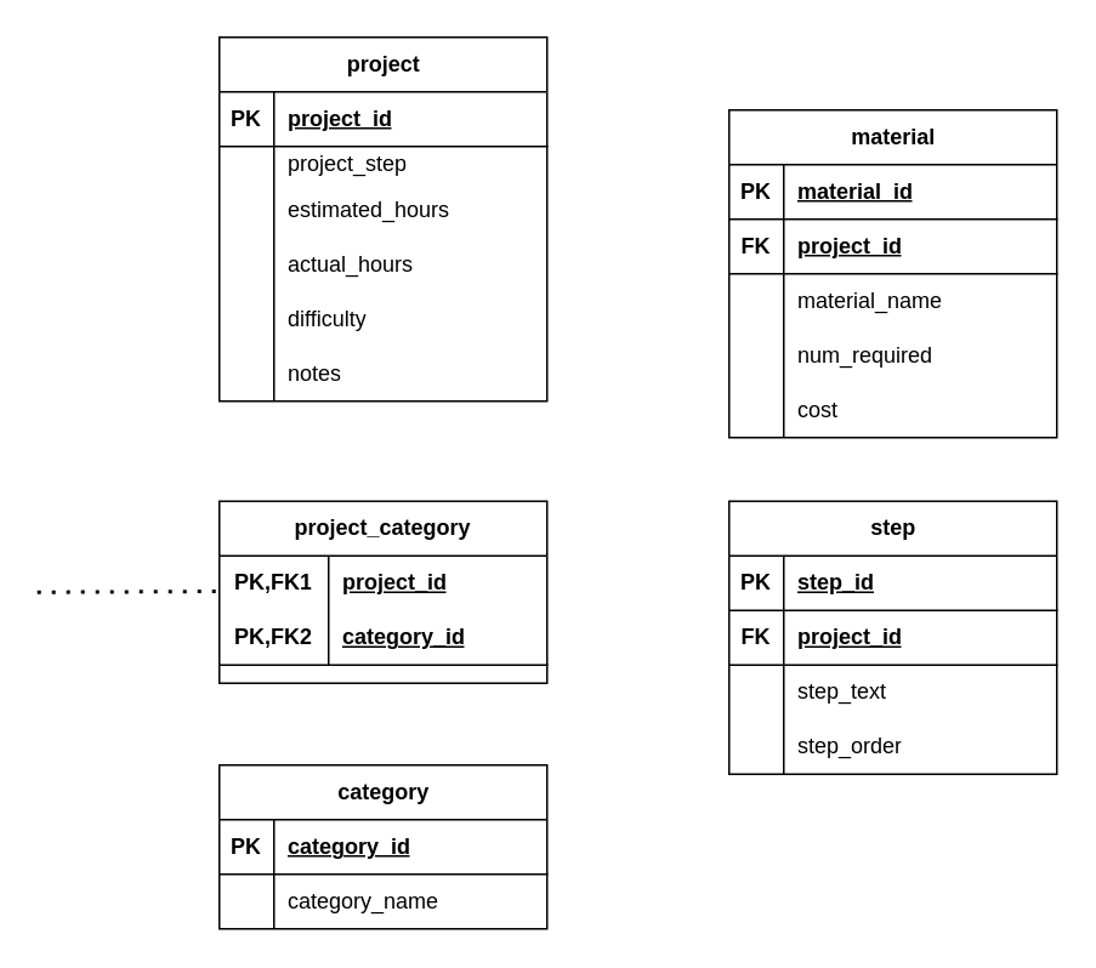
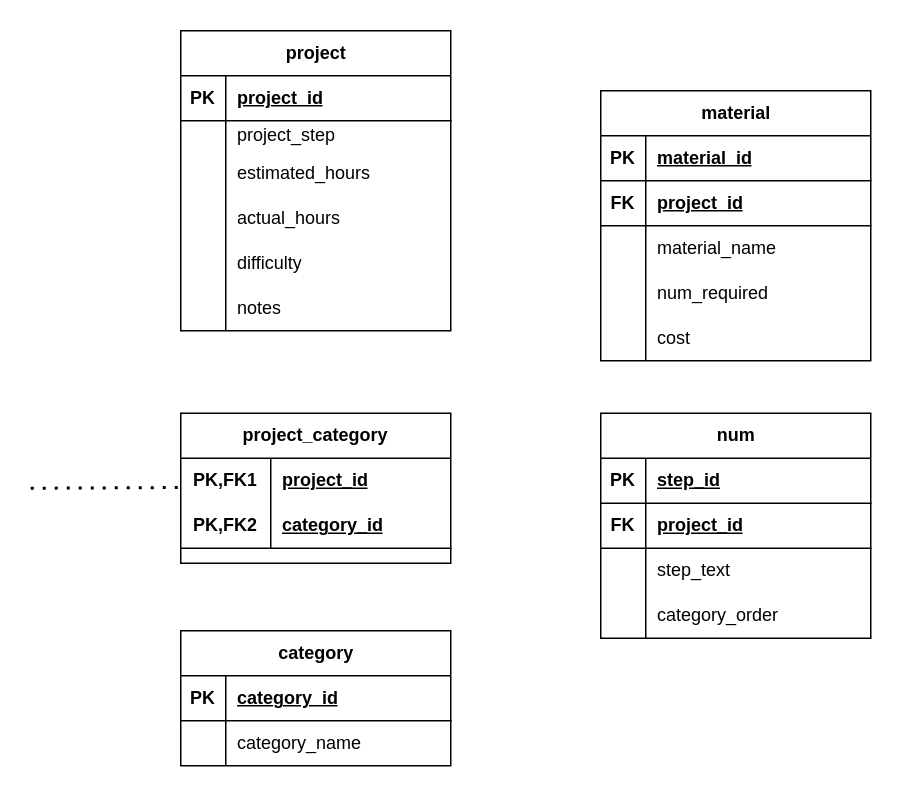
- <mxCell id="44" value="step" style="shape=table;startSize=30;container=1;collapsible=1;childLayout=tableLayout;fixedRows=1;rowLines=0;fontStyle=1;align=center;resizeLast=1;html=1;" vertex="1" parent="1"><mxGeometry x="400" y="275" width="180" height="150" as="geometry" /></mxCell>
+ <mxCell id="44" value="num" style="shape=table;startSize=30;container=1;collapsible=1;childLayout=tableLayout;fixedRows=1;rowLines=0;fontStyle=1;align=center;resizeLast=1;html=1;" vertex="1" parent="1"><mxGeometry x="400" y="275" width="180" height="150" as="geometry" /></mxCell>
- <mxCell id="56" value="step_order" style="shape=partialRectangle;connectable=0;fillColor=none;top=0;left=0;bottom=0;right=0;align=left;spacingLeft=6;overflow=hidden;whiteSpace=wrap;html=1;" vertex="1" parent="54"><mxGeometry x="30" width="150" height="30" as="geometry"><mxRectangle width="150" height="30" as="alternateBounds" /></mxGeometry></mxCell>
+ <mxCell id="56" value="category_order" style="shape=partialRectangle;connectable=0;fillColor=none;top=0;left=0;bottom=0;right=0;align=left;spacingLeft=6;overflow=hidden;whiteSpace=wrap;html=1;" vertex="1" parent="54"><mxGeometry x="30" width="150" height="30" as="geometry"><mxRectangle width="150" height="30" as="alternateBounds" /></mxGeometry></mxCell>
